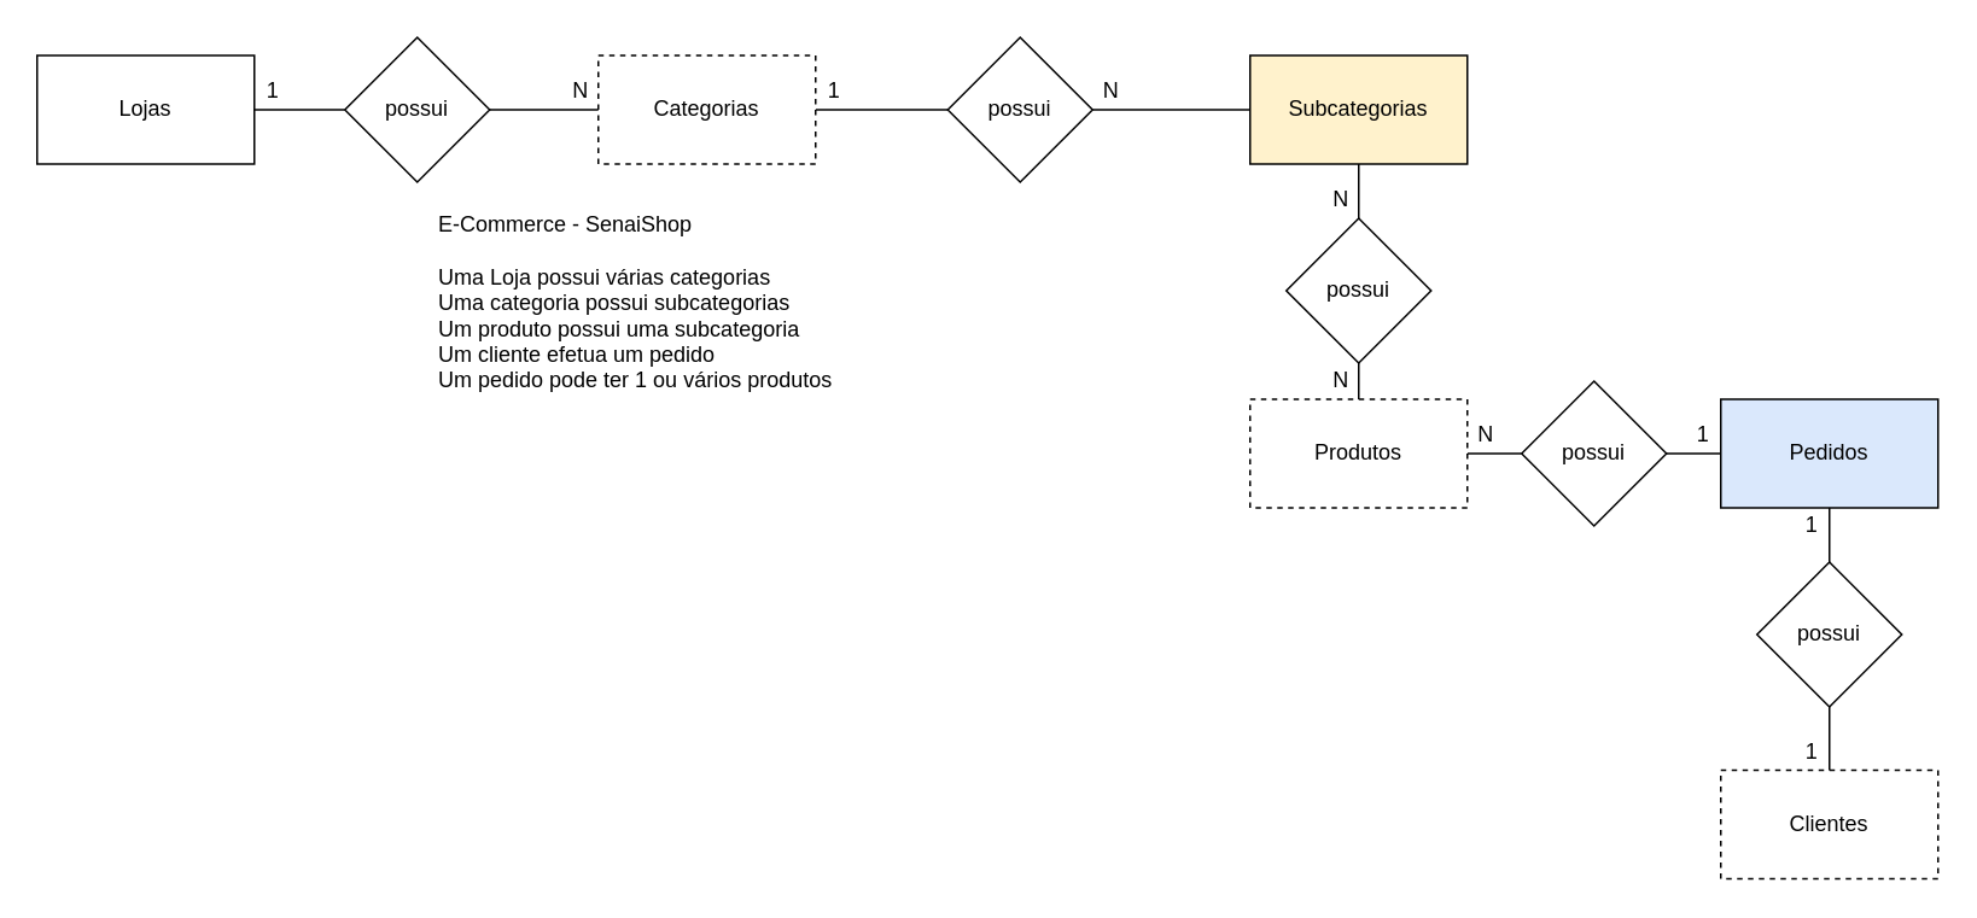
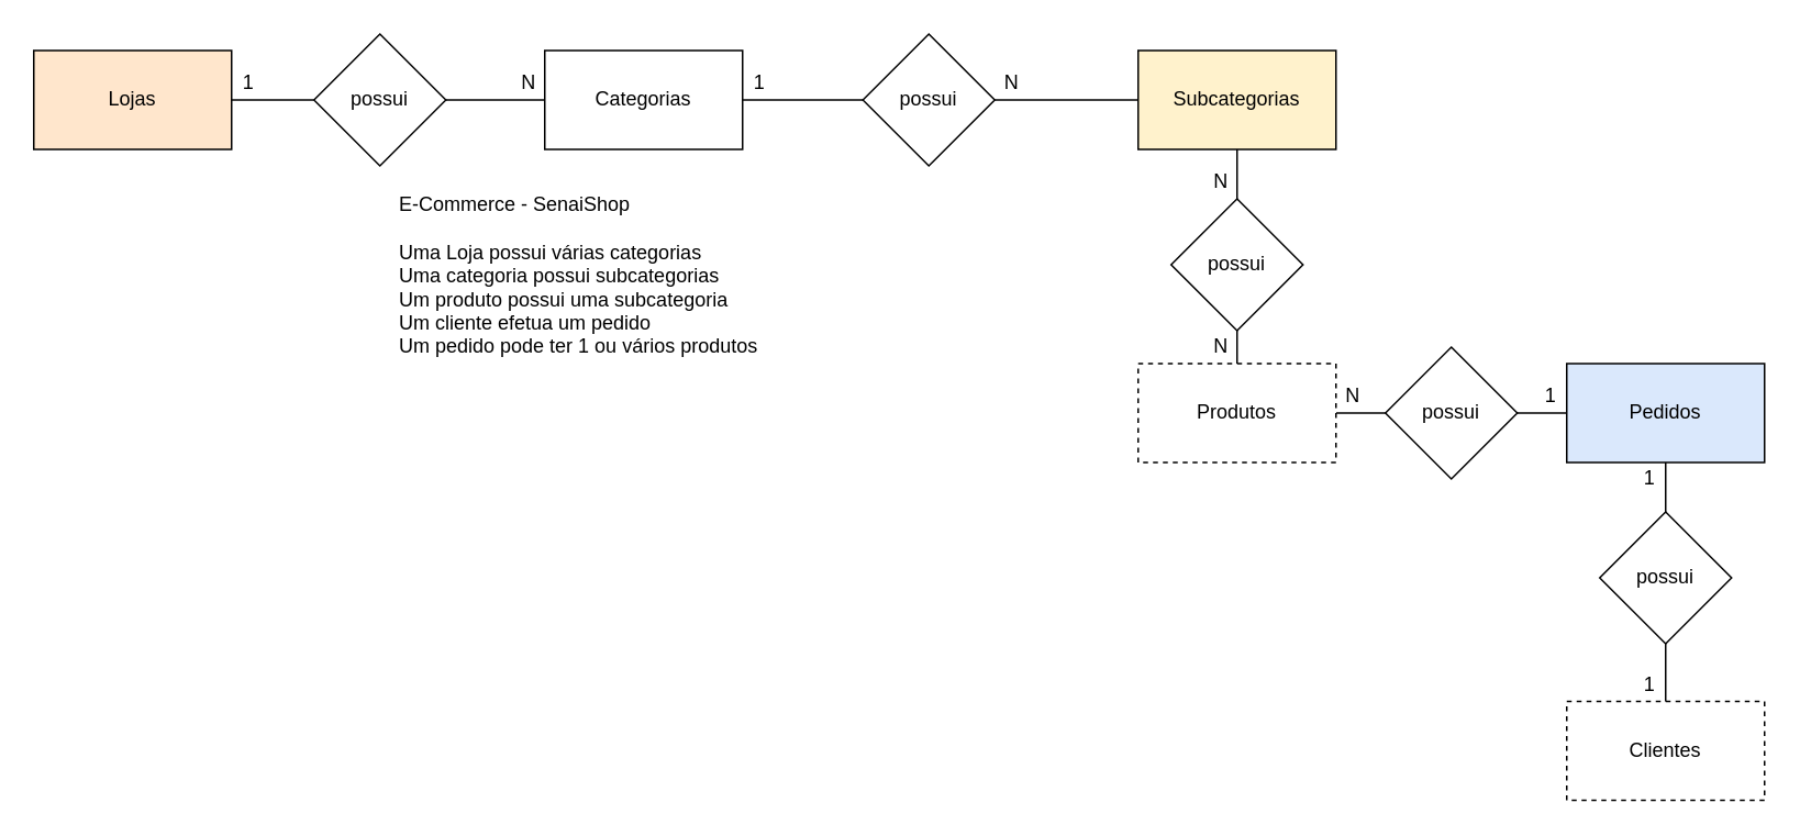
- <mxCell id="23" value="Lojas" style="rounded=0;whiteSpace=wrap;html=1;" parent="1" vertex="1"><mxGeometry x="20" y="30" width="120" height="60" as="geometry" /></mxCell>
+ <mxCell id="23" value="Lojas" style="rounded=0;whiteSpace=wrap;html=1;fillColor=#ffe6cc;" parent="1" vertex="1"><mxGeometry x="20" y="30" width="120" height="60" as="geometry" /></mxCell>
- <mxCell id="4" value="Categorias" style="rounded=0;whiteSpace=wrap;html=1;dashed=1;" parent="1" vertex="1"><mxGeometry x="330" y="30" width="120" height="60" as="geometry" /></mxCell>
+ <mxCell id="4" value="Categorias" style="rounded=0;whiteSpace=wrap;html=1;" parent="1" vertex="1"><mxGeometry x="330" y="30" width="120" height="60" as="geometry" /></mxCell>
